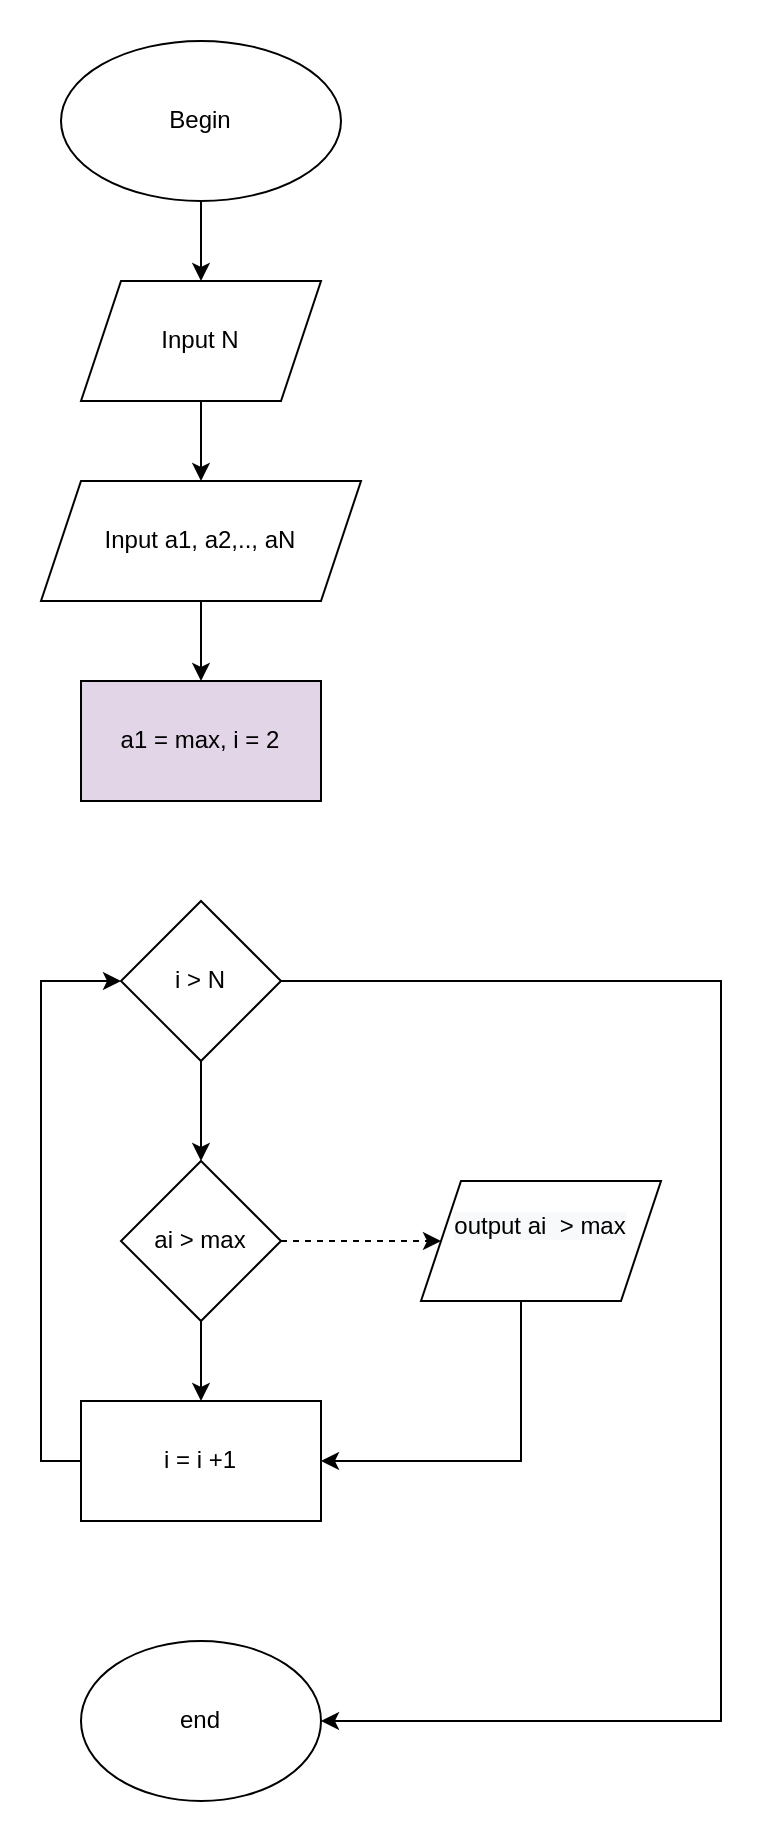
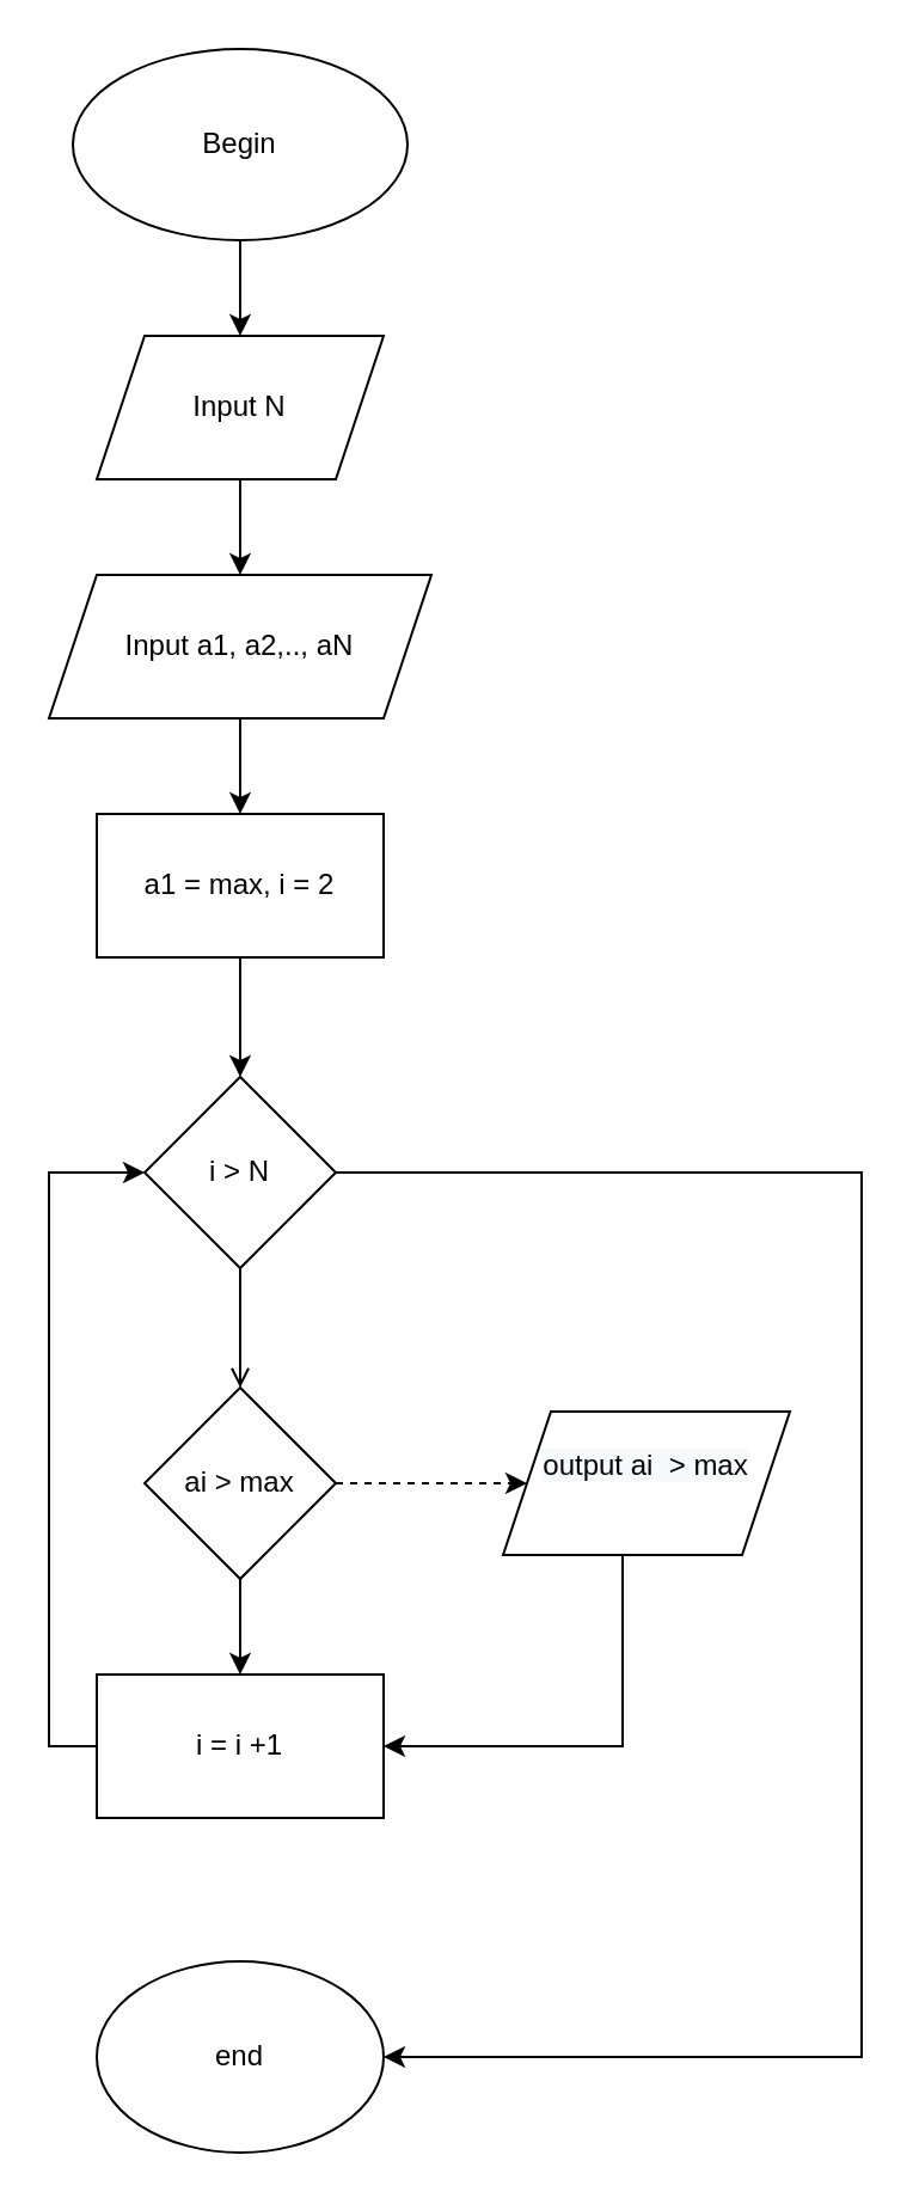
- <mxCell id="15" value="a1 = max, i = 2" style="rounded=0;whiteSpace=wrap;html=1;fillColor=#e1d5e7;" vertex="1" parent="1"><mxGeometry x="40" y="340" width="120" height="60" as="geometry" /></mxCell>
+ <mxCell id="15" value="a1 = max, i = 2" style="rounded=0;whiteSpace=wrap;html=1;" vertex="1" parent="1"><mxGeometry x="40" y="340" width="120" height="60" as="geometry" /></mxCell>
+ <mxCell id="14" value="" style="edgeStyle=orthogonalEdgeStyle;rounded=0;orthogonalLoop=1;jettySize=auto;html=1;" edge="1" parent="1" source="15" target="10"><mxGeometry relative="1" as="geometry" /></mxCell>
- <mxCell id="8" value="" style="edgeStyle=orthogonalEdgeStyle;rounded=0;orthogonalLoop=1;jettySize=auto;html=1;" edge="1" parent="1" source="10" target="13"><mxGeometry relative="1" as="geometry" /></mxCell>
+ <mxCell id="8" value="" style="edgeStyle=orthogonalEdgeStyle;rounded=0;orthogonalLoop=1;jettySize=auto;html=1;endArrow=open;" edge="1" parent="1" source="10" target="13"><mxGeometry relative="1" as="geometry" /></mxCell>
